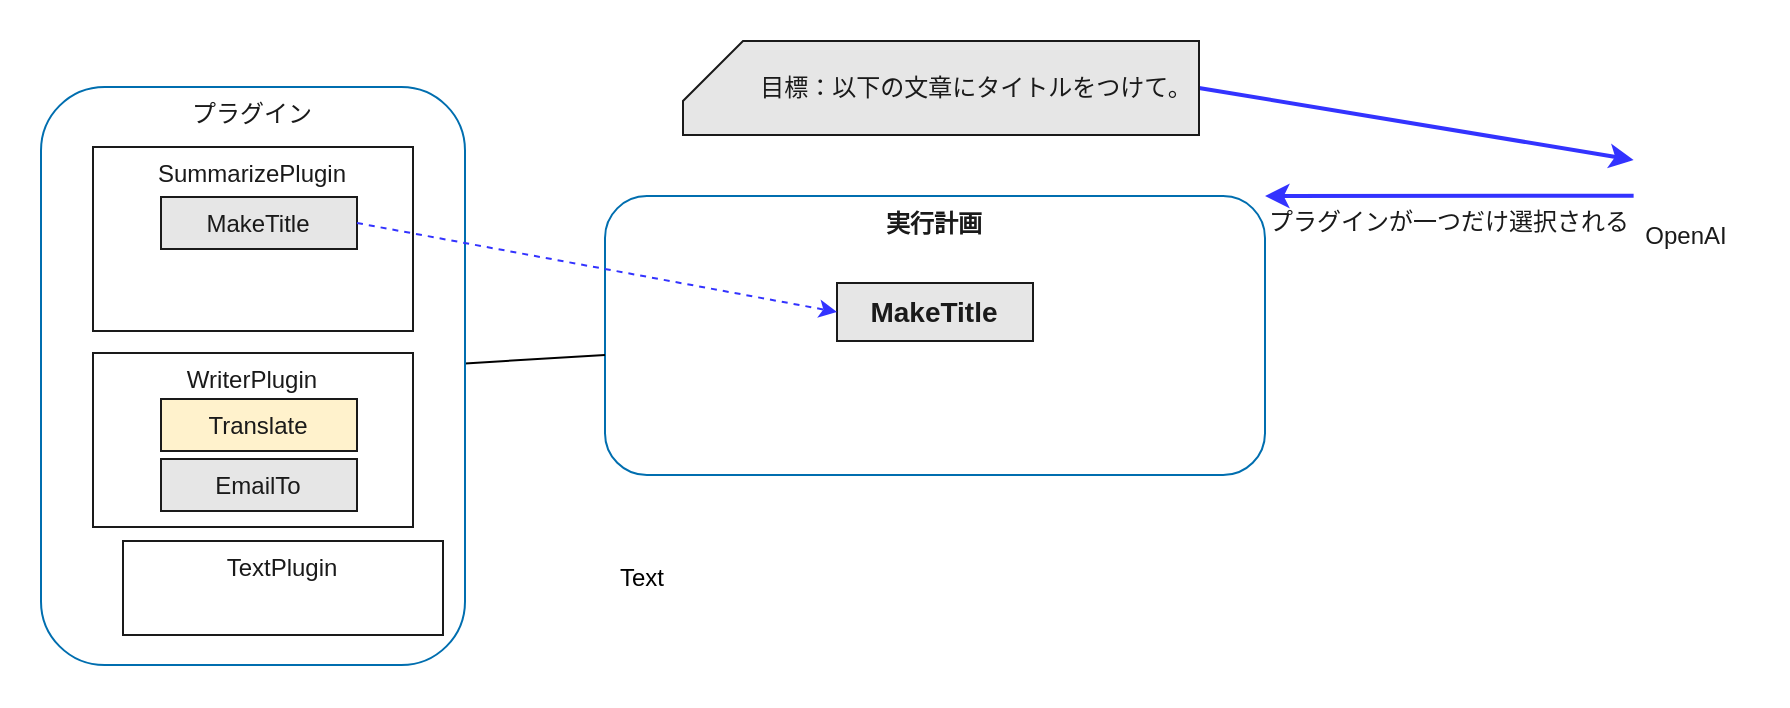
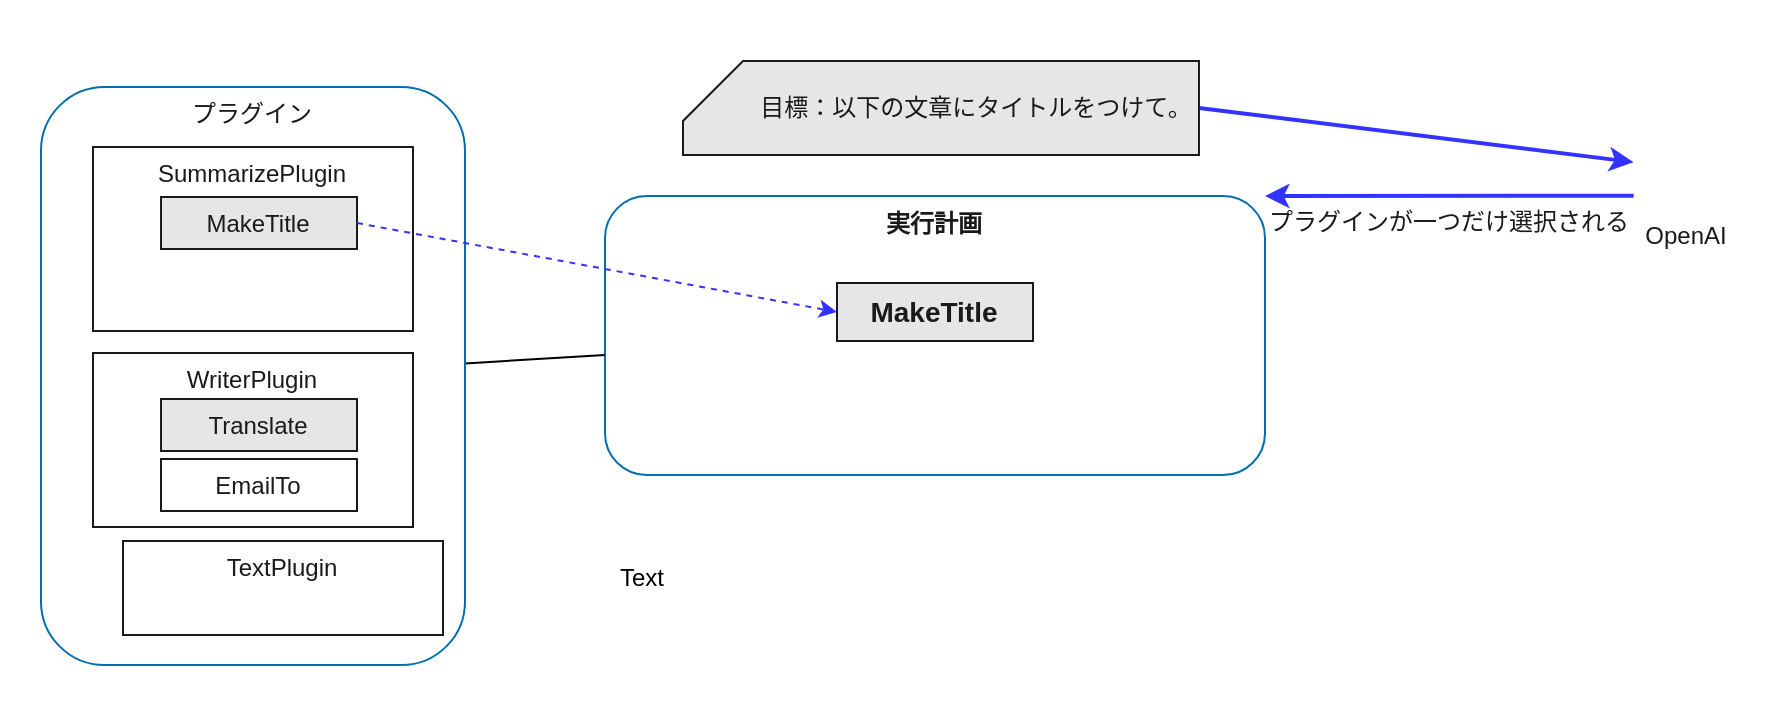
- <mxCell id="12" value="&lt;font style=&quot;font-size: 12px;&quot;&gt;　　　目標：&lt;span style=&quot;font-family: Consolas, &amp;quot;Courier New&amp;quot;, monospace;&quot;&gt;以下の文章にタイトルをつけて。&lt;/span&gt;&lt;/font&gt;" style="shape=card;whiteSpace=wrap;html=1;labelBackgroundColor=none;strokeColor=#1A1A1A;fontColor=#1A1A1A;fillColor=#E6E6E6;" parent="1" vertex="1"><mxGeometry x="341" y="20" width="258" height="47" as="geometry" /></mxCell>
+ <mxCell id="12" value="&lt;font style=&quot;font-size: 12px;&quot;&gt;　　　目標：&lt;span style=&quot;font-family: Consolas, &amp;quot;Courier New&amp;quot;, monospace;&quot;&gt;以下の文章にタイトルをつけて。&lt;/span&gt;&lt;/font&gt;" style="shape=card;whiteSpace=wrap;html=1;labelBackgroundColor=none;strokeColor=#1A1A1A;fontColor=#1A1A1A;fillColor=#E6E6E6;" parent="1" vertex="1"><mxGeometry x="341" y="30" width="258" height="47" as="geometry" /></mxCell>
- <mxCell id="9" value="Translate" style="rounded=0;whiteSpace=wrap;html=1;fontColor=#1A1A1A;fillColor=#fff2cc;strokeColor=#1A1A1A;verticalAlign=top;" parent="1" vertex="1"><mxGeometry x="80" y="199" width="98" height="26" as="geometry" /></mxCell>
+ <mxCell id="9" value="Translate" style="rounded=0;whiteSpace=wrap;html=1;fontColor=#1A1A1A;fillColor=#E6E6E6;strokeColor=#1A1A1A;verticalAlign=top;" parent="1" vertex="1"><mxGeometry x="80" y="199" width="98" height="26" as="geometry" /></mxCell>
- <mxCell id="10" value="EmailTo" style="rounded=0;whiteSpace=wrap;html=1;fontColor=#1A1A1A;fillColor=#E6E6E6;strokeColor=#1A1A1A;verticalAlign=top;" parent="1" vertex="1"><mxGeometry x="80" y="229" width="98" height="26" as="geometry" /></mxCell>
+ <mxCell id="10" value="EmailTo" style="rounded=0;whiteSpace=wrap;html=1;fontColor=#1A1A1A;fillColor=#ffffff;strokeColor=#1A1A1A;verticalAlign=top;" parent="1" vertex="1"><mxGeometry x="80" y="229" width="98" height="26" as="geometry" /></mxCell>
